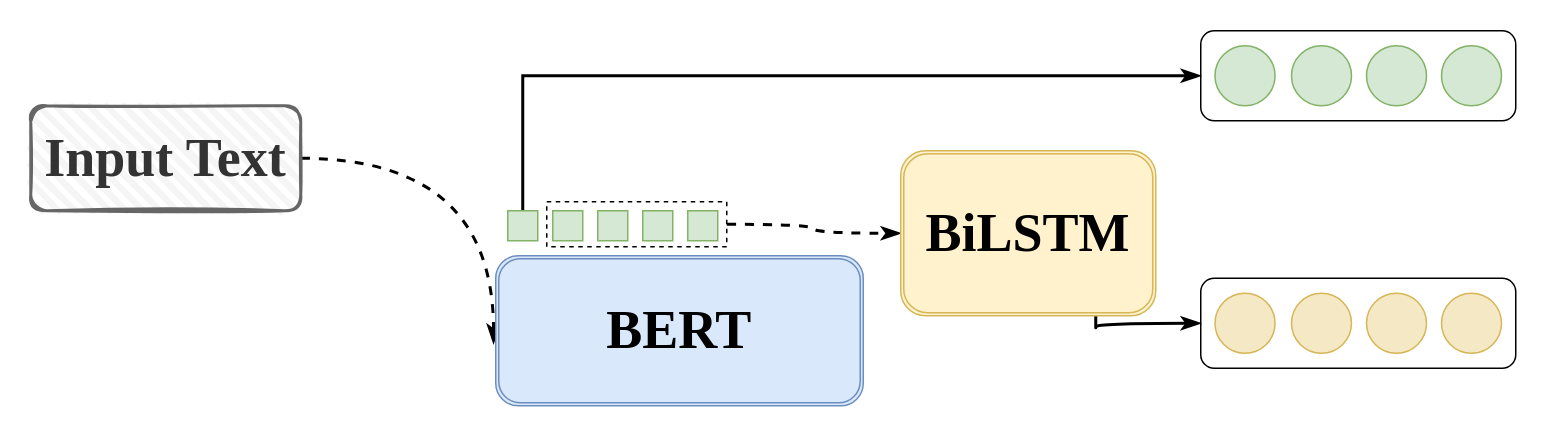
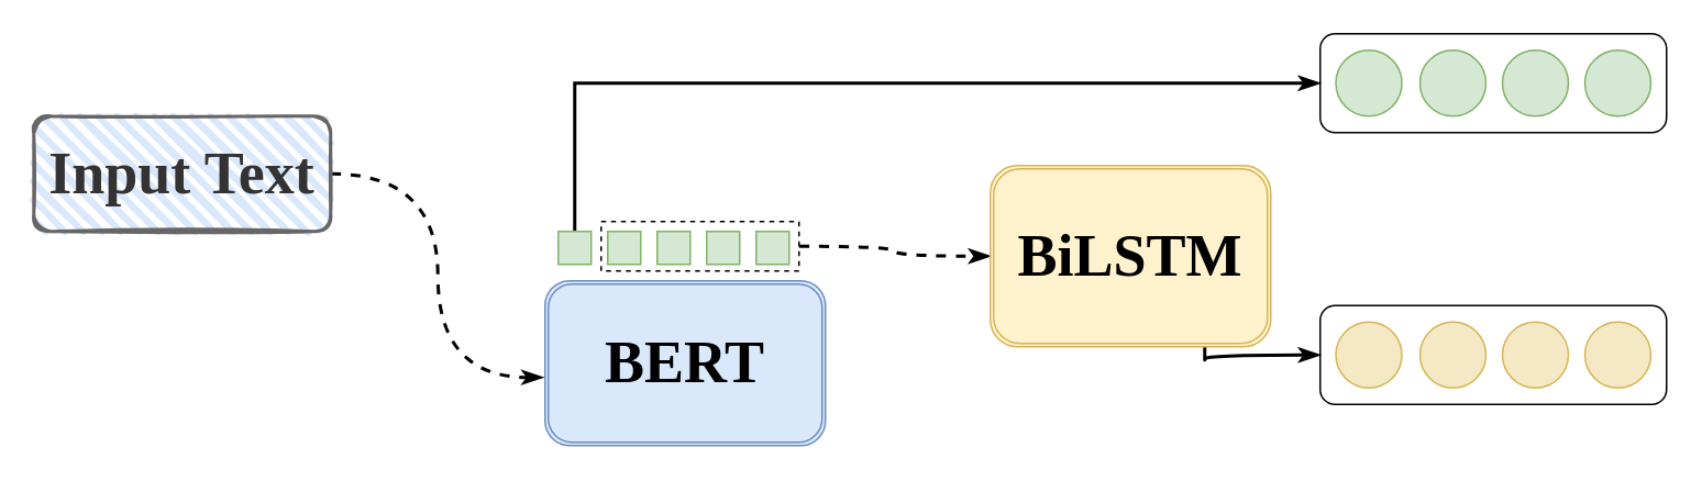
- <mxCell id="4" value="&lt;font style=&quot;font-size: 36px;&quot; face=&quot;Times New Roman&quot;&gt;&lt;b&gt;Input Text&lt;/b&gt;&lt;/font&gt;" style="rounded=1;whiteSpace=wrap;html=1;strokeWidth=2;fillWeight=4;hachureGap=8;hachureAngle=45;sketch=1;fontSize=24;direction=west;fillColor=#f5f5f5;fontColor=#333333;strokeColor=#666666;" parent="1" vertex="1"><mxGeometry x="20" y="70" width="180" height="70" as="geometry" /></mxCell>
+ <mxCell id="4" value="&lt;font style=&quot;font-size: 36px;&quot; face=&quot;Times New Roman&quot;&gt;&lt;b&gt;Input Text&lt;/b&gt;&lt;/font&gt;" style="rounded=1;whiteSpace=wrap;html=1;strokeWidth=2;fillWeight=4;hachureGap=8;hachureAngle=45;sketch=1;fontSize=24;direction=west;fillColor=#dae8fc;fontColor=#333333;strokeColor=#666666;" parent="1" vertex="1"><mxGeometry x="20" y="70" width="180" height="70" as="geometry" /></mxCell>
- <mxCell id="5" value="&lt;font face=&quot;Times New Roman&quot; style=&quot;font-size: 36px;&quot;&gt;&lt;b style=&quot;&quot;&gt;BERT&lt;/b&gt;&lt;/font&gt;" style="shape=ext;double=1;rounded=1;whiteSpace=wrap;html=1;fillColor=#dae8fc;strokeColor=#6c8ebf;" parent="1" vertex="1"><mxGeometry x="330" y="170" width="245" height="100" as="geometry" /></mxCell>
+ <mxCell id="5" value="&lt;font face=&quot;Times New Roman&quot; style=&quot;font-size: 36px;&quot;&gt;&lt;b style=&quot;&quot;&gt;BERT&lt;/b&gt;&lt;/font&gt;" style="shape=ext;double=1;rounded=1;whiteSpace=wrap;html=1;fillColor=#dae8fc;strokeColor=#6c8ebf;" parent="1" vertex="1"><mxGeometry x="330" y="170" width="170" height="100" as="geometry" /></mxCell>
